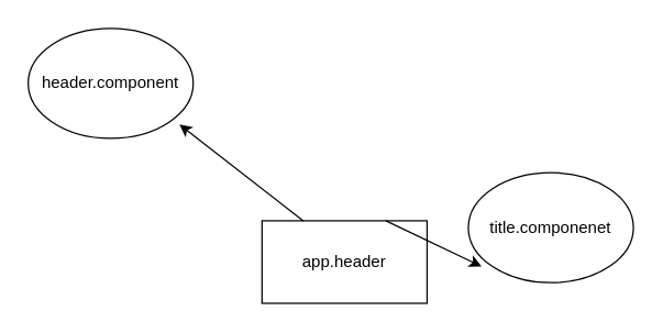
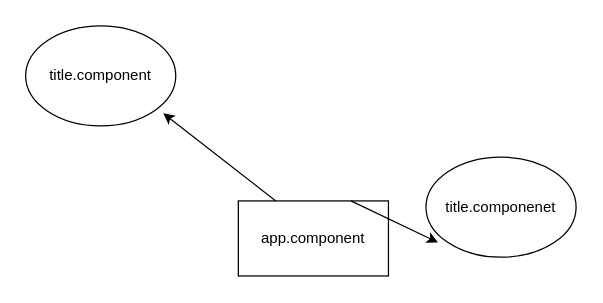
- <mxCell id="3" value="header.component" style="ellipse;whiteSpace=wrap;html=1;" vertex="1" parent="1"><mxGeometry x="20" y="20" width="120" height="80" as="geometry" /></mxCell>
+ <mxCell id="3" value="title.component" style="ellipse;whiteSpace=wrap;html=1;" vertex="1" parent="1"><mxGeometry x="20" y="20" width="120" height="80" as="geometry" /></mxCell>
- <mxCell id="2" value="app.header" style="rounded=0;whiteSpace=wrap;html=1;" vertex="1" parent="1"><mxGeometry x="190" y="160" width="120" height="60" as="geometry" /></mxCell>
+ <mxCell id="2" value="app.component" style="rounded=0;whiteSpace=wrap;html=1;" vertex="1" parent="1"><mxGeometry x="190" y="160" width="120" height="60" as="geometry" /></mxCell>
